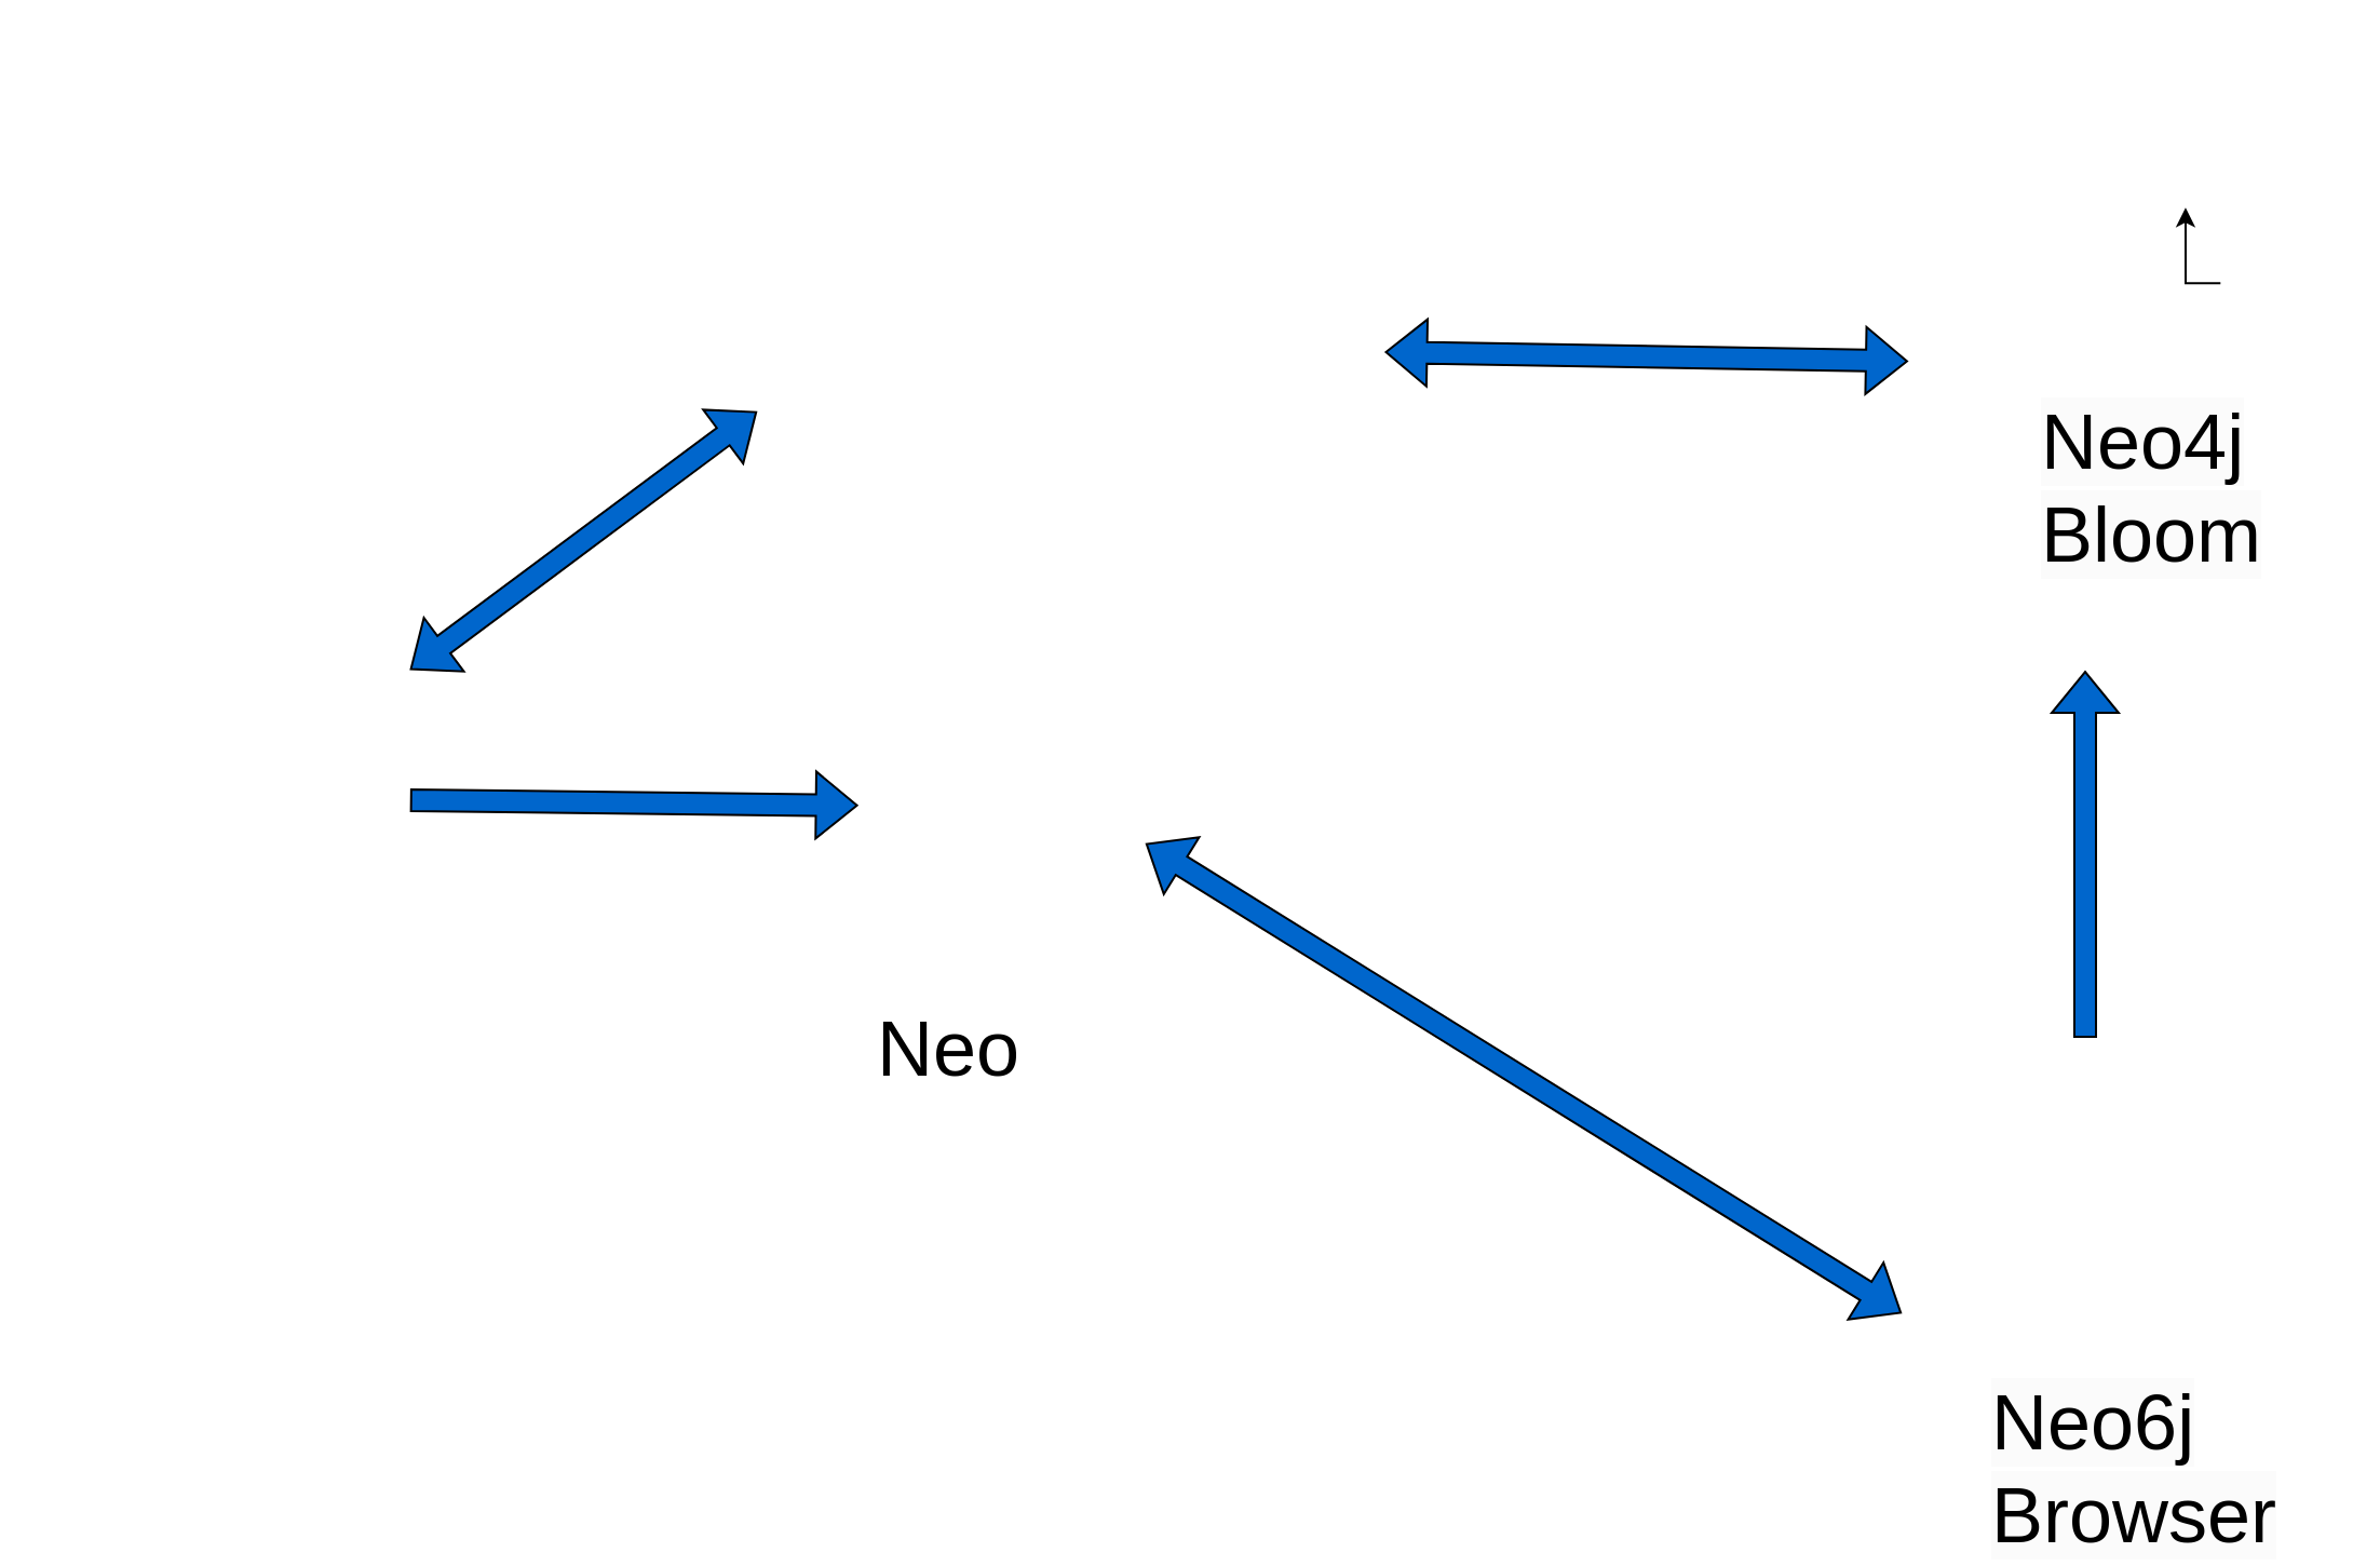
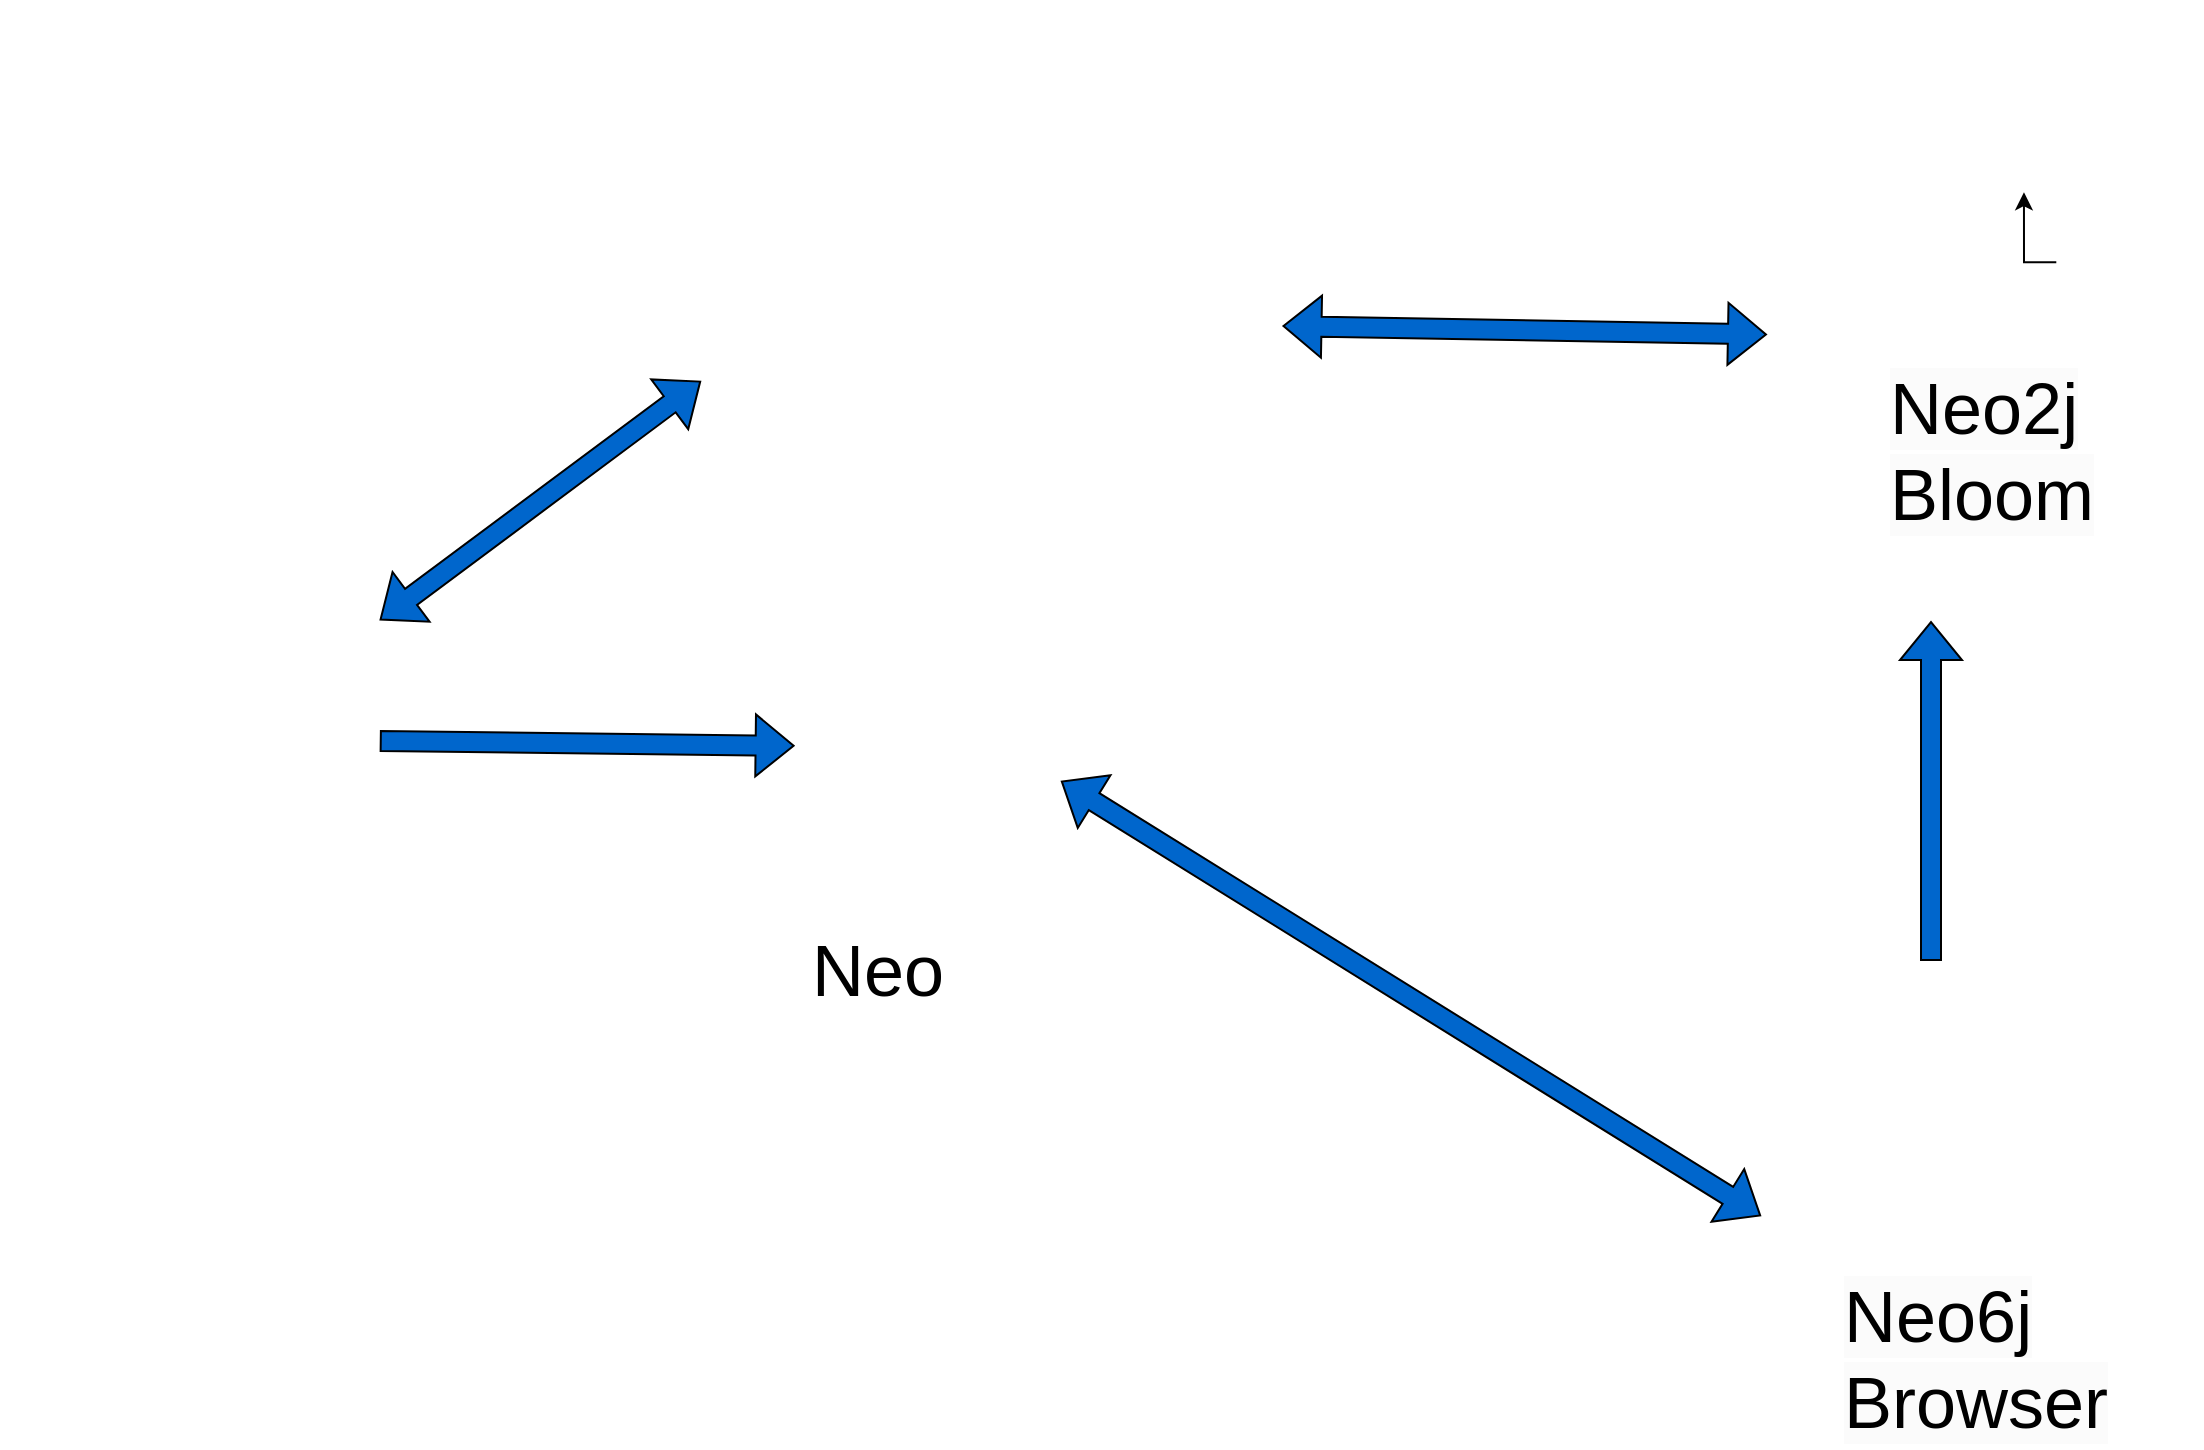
- <mxCell id="14" value="&lt;span style=&quot;color: rgb(0, 0, 0); font-family: Helvetica; font-size: 36px; font-style: normal; font-variant-ligatures: normal; font-variant-caps: normal; font-weight: 400; letter-spacing: normal; orphans: 2; text-align: left; text-indent: 0px; text-transform: none; widows: 2; word-spacing: 0px; -webkit-text-stroke-width: 0px; white-space: normal; background-color: rgb(251, 251, 251); text-decoration-thickness: initial; text-decoration-style: initial; text-decoration-color: initial; display: inline !important; float: none;&quot;&gt;Neo4j Bloom&lt;/span&gt;" style="text;whiteSpace=wrap;html=1;" vertex="1" parent="9"><mxGeometry x="42.549" y="155.833" width="127.648" height="64.167" as="geometry" /></mxCell>
+ <mxCell id="14" value="&lt;span style=&quot;color: rgb(0, 0, 0); font-family: Helvetica; font-size: 36px; font-style: normal; font-variant-ligatures: normal; font-variant-caps: normal; font-weight: 400; letter-spacing: normal; orphans: 2; text-align: left; text-indent: 0px; text-transform: none; widows: 2; word-spacing: 0px; -webkit-text-stroke-width: 0px; white-space: normal; background-color: rgb(251, 251, 251); text-decoration-thickness: initial; text-decoration-style: initial; text-decoration-color: initial; display: inline !important; float: none;&quot;&gt;Neo2j Bloom&lt;/span&gt;" style="text;whiteSpace=wrap;html=1;" vertex="1" parent="9"><mxGeometry x="42.549" y="155.833" width="127.648" height="64.167" as="geometry" /></mxCell>
